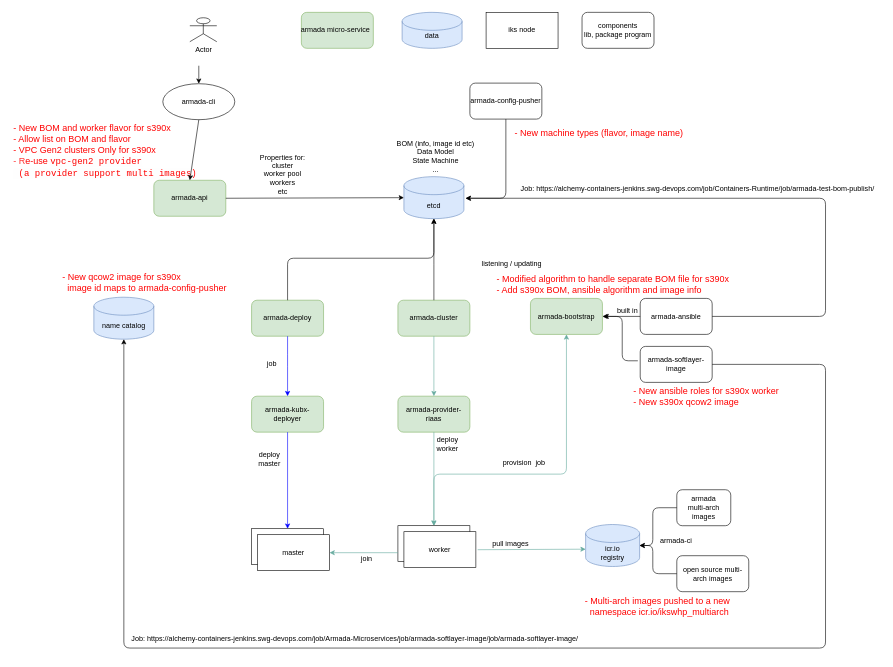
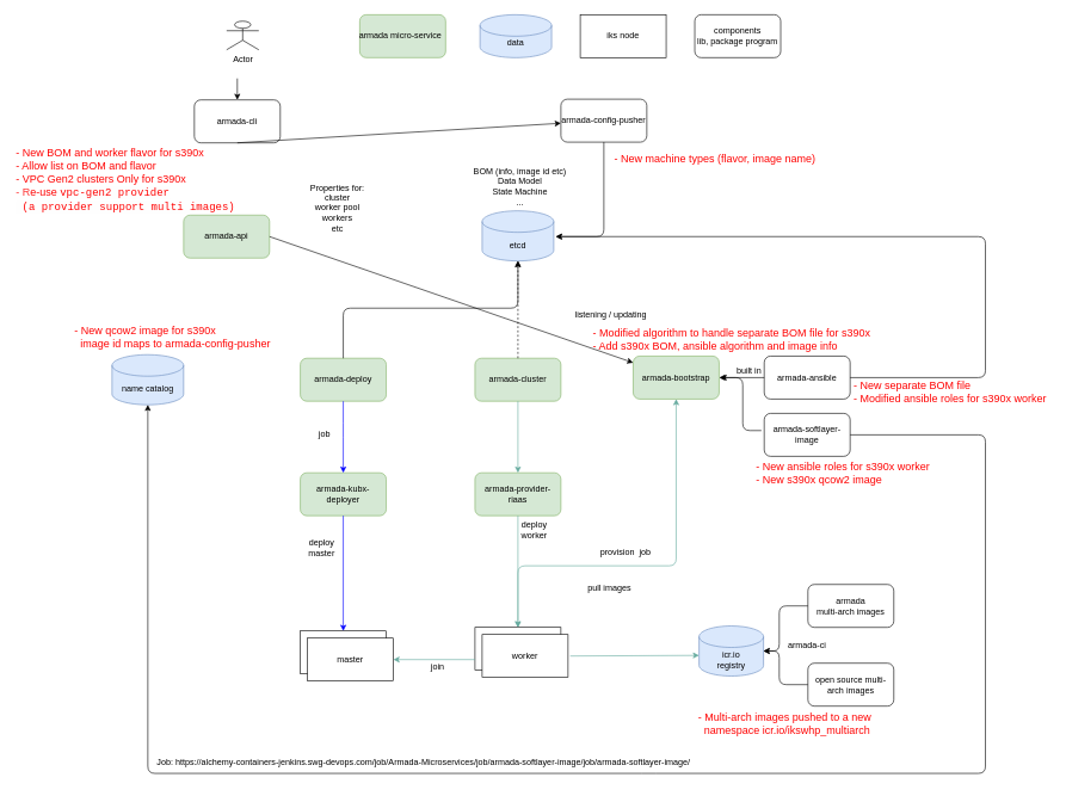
- <mxCell id="40" value="armada-cli" style="ellipse;whiteSpace=wrap;html=1;" parent="1" vertex="1"><mxGeometry x="271" y="139" width="120" height="60" as="geometry" /></mxCell>
+ <mxCell id="40" value="armada-cli" style="rounded=1;whiteSpace=wrap;html=1;" parent="1" vertex="1"><mxGeometry x="271" y="139" width="120" height="60" as="geometry" /></mxCell>
- <mxCell id="41" value="" style="endArrow=classic;html=1;exitX=0.5;exitY=1;exitDx=0;exitDy=0;entryX=0.5;entryY=0;entryDx=0;entryDy=0;" parent="1" source="40" target="3" edge="1"><mxGeometry width="50" height="50" relative="1" as="geometry"><mxPoint x="546" y="380" as="sourcePoint" /><mxPoint x="596" y="330" as="targetPoint" /></mxGeometry></mxCell>
+ <mxCell id="41" value="" style="endArrow=classic;html=1;exitX=0.5;exitY=1;exitDx=0;exitDy=0;" parent="1" source="40" target="44" edge="1"><mxGeometry width="50" height="50" relative="1" as="geometry"><mxPoint x="546" y="380" as="sourcePoint" /><mxPoint x="596" y="330" as="targetPoint" /></mxGeometry></mxCell>
- <mxCell id="48" value="Job: https://alchemy-containers-jenkins.swg-devops.com/job/Containers-Runtime/job/armada-test-bom-publish/" style="text;whiteSpace=wrap;html=1;" parent="1" vertex="1"><mxGeometry x="866" y="300" width="600" height="40" as="geometry" /></mxCell>
- <mxCell id="4" value="" style="endArrow=classic;html=1;exitX=1;exitY=0.5;exitDx=0;exitDy=0;entryX=0;entryY=0.5;entryDx=0;entryDy=0;entryPerimeter=0;" parent="1" source="3" target="66" edge="1"><mxGeometry width="50" height="50" relative="1" as="geometry"><mxPoint x="636" y="490" as="sourcePoint" /><mxPoint x="546" y="330" as="targetPoint" /></mxGeometry></mxCell>
+ <mxCell id="4" value="" style="endArrow=classic;html=1;exitX=1;exitY=0.5;exitDx=0;exitDy=0;" parent="1" source="3" target="14" edge="1"><mxGeometry width="50" height="50" relative="1" as="geometry"><mxPoint x="636" y="490" as="sourcePoint" /><mxPoint x="546" y="330" as="targetPoint" /></mxGeometry></mxCell>
- <mxCell id="9" value="" style="endArrow=classic;html=1;exitX=0.5;exitY=0;exitDx=0;exitDy=0;entryX=0.5;entryY=1;entryDx=0;entryDy=0;entryPerimeter=0;" parent="1" source="8" target="66" edge="1"><mxGeometry width="50" height="50" relative="1" as="geometry"><mxPoint x="636" y="480" as="sourcePoint" /><mxPoint x="596" y="360" as="targetPoint" /><Array as="points"><mxPoint x="723" y="430" /></Array></mxGeometry></mxCell>
+ <mxCell id="9" value="" style="endArrow=classic;html=1;exitX=0.5;exitY=0;exitDx=0;exitDy=0;entryX=0.5;entryY=1;entryDx=0;entryDy=0;entryPerimeter=0;dashed=1;" parent="1" source="8" target="66" edge="1"><mxGeometry width="50" height="50" relative="1" as="geometry"><mxPoint x="636" y="480" as="sourcePoint" /><mxPoint x="596" y="360" as="targetPoint" /><Array as="points"><mxPoint x="723" y="430" /></Array></mxGeometry></mxCell>
+ <mxCell id="35" value="&lt;div style=&quot;text-align: left&quot;&gt;&lt;span style=&quot;font-size: 15px ; color: rgb(255 , 0 , 0)&quot;&gt;- New separate BOM file&lt;/span&gt;&lt;/div&gt;&lt;font color=&quot;#ff0000&quot;&gt;&lt;div style=&quot;text-align: left&quot;&gt;&lt;span style=&quot;font-size: 15px&quot;&gt;- Modified ansible roles for s390x worker&lt;/span&gt;&lt;/div&gt;&lt;/font&gt;" style="text;html=1;strokeColor=none;fillColor=none;align=center;verticalAlign=middle;whiteSpace=wrap;rounded=0;" parent="1" vertex="1"><mxGeometry x="1187" y="537" width="280" height="20" as="geometry" /></mxCell>
- <mxCell id="29" value="armada&lt;br&gt;multi-arch images" style="rounded=1;whiteSpace=wrap;html=1;" parent="1" vertex="1"><mxGeometry x="1128" y="816" width="90" height="60" as="geometry" /></mxCell>
+ <mxCell id="29" value="armada&lt;br&gt;multi-arch images" style="rounded=1;whiteSpace=wrap;html=1;" parent="1" vertex="1"><mxGeometry x="1128" y="816" width="120" height="60" as="geometry" /></mxCell>
- <mxCell id="27" value="pull images" style="text;html=1;strokeColor=none;fillColor=none;align=center;verticalAlign=middle;whiteSpace=wrap;rounded=0;" parent="1" vertex="1"><mxGeometry x="816" y="896" width="70" height="20" as="geometry" /></mxCell>
+ <mxCell id="27" value="pull images" style="text;html=1;strokeColor=none;fillColor=none;align=center;verticalAlign=middle;whiteSpace=wrap;rounded=0;" parent="1" vertex="1"><mxGeometry x="816" y="811" width="70" height="20" as="geometry" /></mxCell>
